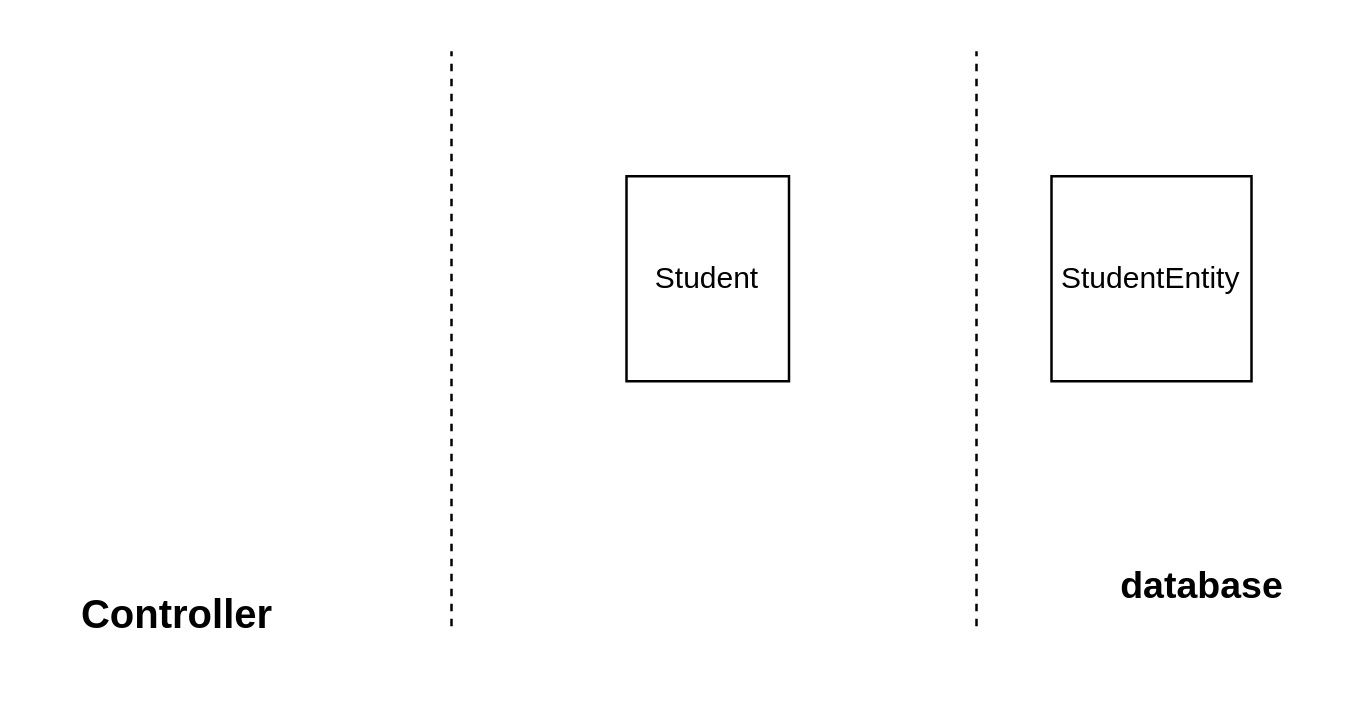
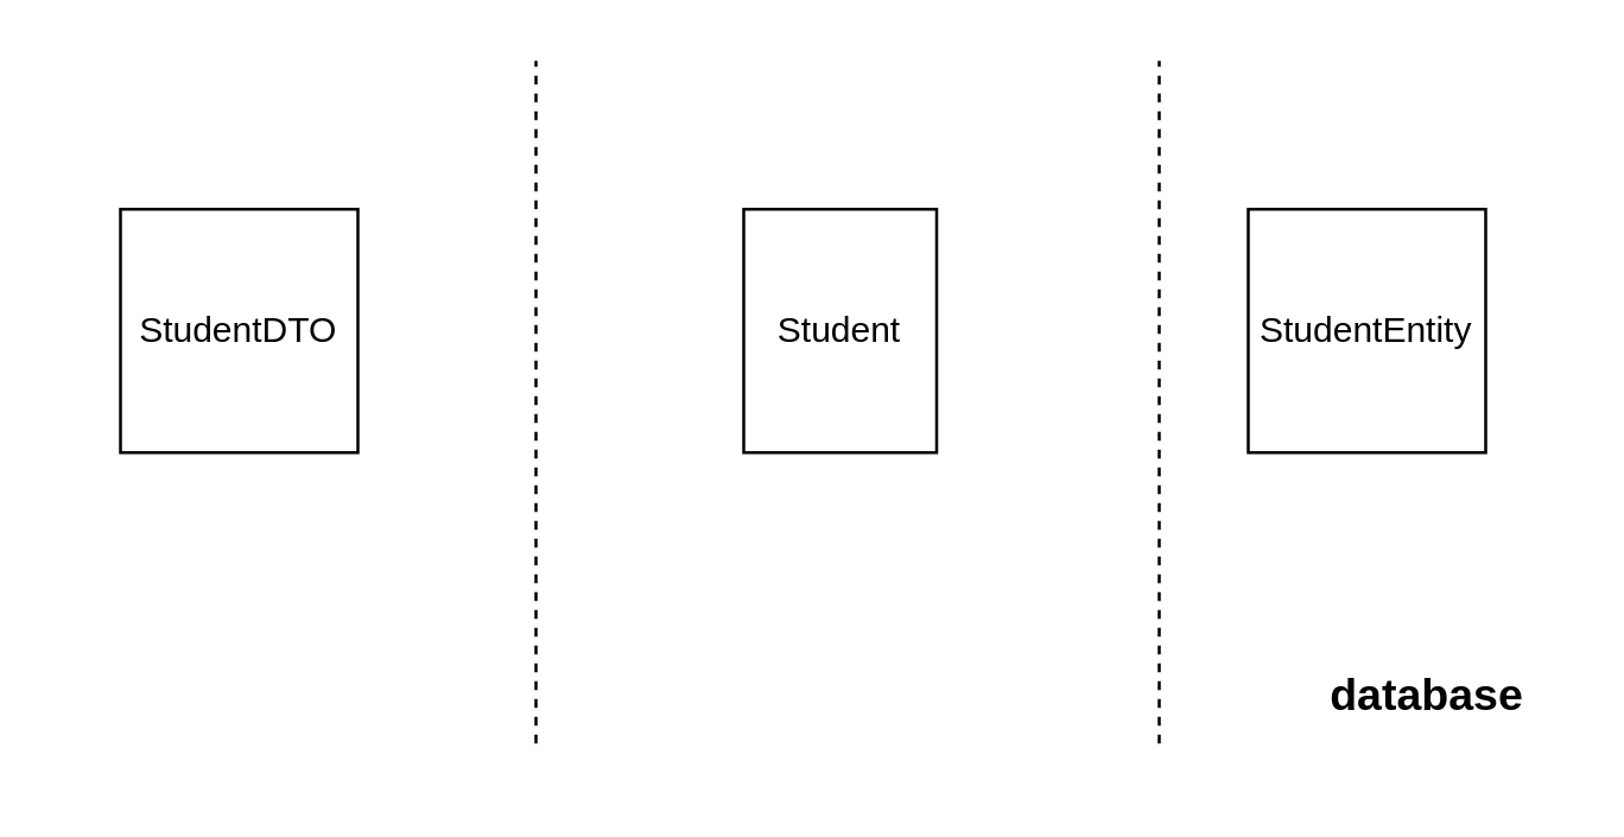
+ <mxCell id="2" value="StudentDTO&lt;br&gt;" style="whiteSpace=wrap;html=1;aspect=fixed;" vertex="1" parent="1"><mxGeometry x="40" y="70" width="80" height="82" as="geometry" /></mxCell>
- <mxCell id="7" value="&lt;font style=&quot;font-size: 16px;&quot;&gt;&lt;b&gt;Controller&lt;/b&gt;&lt;/font&gt;" style="text;html=1;align=center;verticalAlign=middle;resizable=0;points=[];autosize=1;strokeColor=none;fillColor=none;strokeWidth=2;" vertex="1" parent="1"><mxGeometry x="20" y="230" width="100" height="30" as="geometry" /></mxCell>
